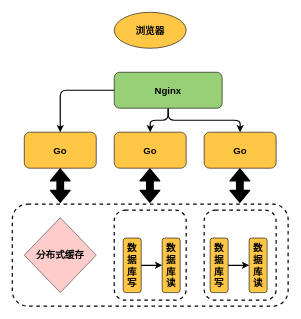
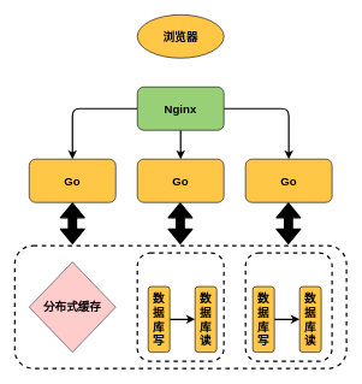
- <mxCell id="6" value="Nginx" style="rounded=1;whiteSpace=wrap;html=1;glass=0;gradientColor=none;fontSize=16;fontStyle=1;fillColor=#97D077;" vertex="1" parent="1"><mxGeometry x="190" y="120" width="180" height="60" as="geometry" /></mxCell>
+ <mxCell id="6" value="Nginx" style="rounded=1;whiteSpace=wrap;html=1;glass=0;gradientColor=none;fontSize=16;fontStyle=1;fillColor=#97D077;" vertex="1" parent="1"><mxGeometry x="190" y="120" width="120" height="60" as="geometry" /></mxCell>
